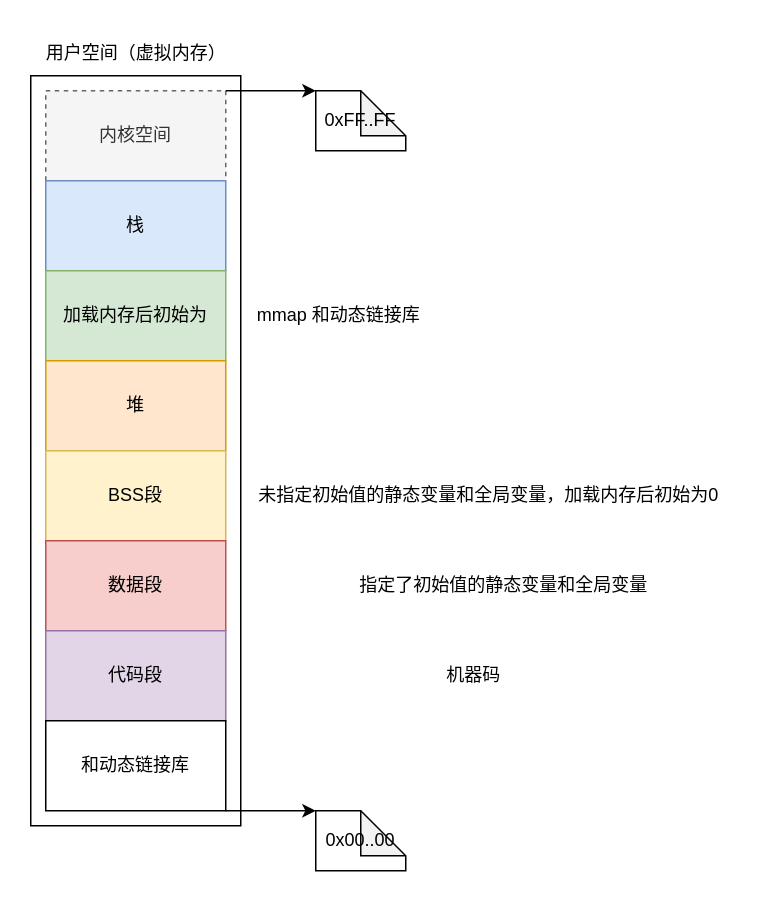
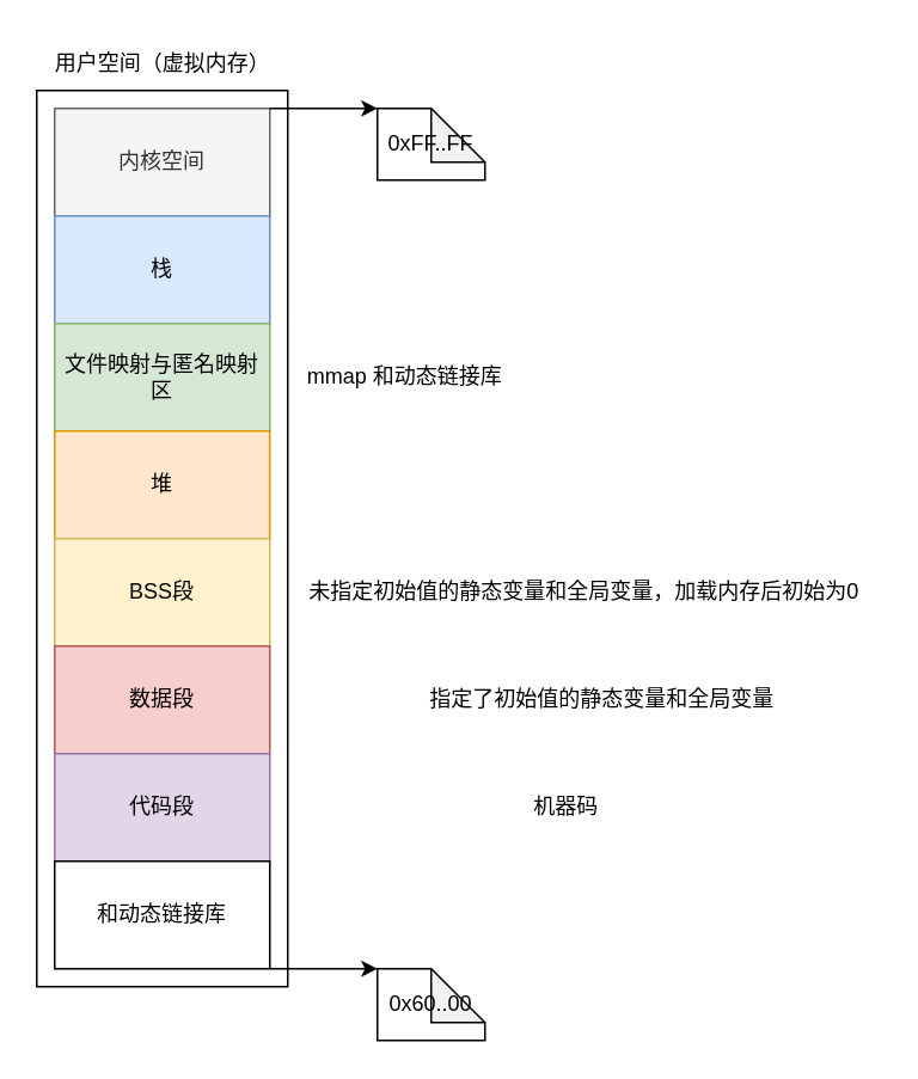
- <mxCell id="3" value="内核空间" style="rounded=0;whiteSpace=wrap;html=1;fillColor=#f5f5f5;fontColor=#333333;strokeColor=#666666;dashed=1;" vertex="1" parent="1"><mxGeometry x="30" y="60" width="120" height="60" as="geometry" /></mxCell>
+ <mxCell id="3" value="内核空间" style="rounded=0;whiteSpace=wrap;html=1;fillColor=#f5f5f5;fontColor=#333333;strokeColor=#666666;" vertex="1" parent="1"><mxGeometry x="30" y="60" width="120" height="60" as="geometry" /></mxCell>
- <mxCell id="5" value="加载内存后初始为" style="rounded=0;whiteSpace=wrap;html=1;fillColor=#d5e8d4;strokeColor=#82b366;" vertex="1" parent="1"><mxGeometry x="30" y="180" width="120" height="60" as="geometry" /></mxCell>
+ <mxCell id="5" value="文件映射与匿名映射区" style="rounded=0;whiteSpace=wrap;html=1;fillColor=#d5e8d4;strokeColor=#82b366;" vertex="1" parent="1"><mxGeometry x="30" y="180" width="120" height="60" as="geometry" /></mxCell>
- <mxCell id="19" value="0x00..00" style="shape=note;whiteSpace=wrap;html=1;backgroundOutline=1;darkOpacity=0.05;" vertex="1" parent="1"><mxGeometry x="210" y="540" width="60" height="40" as="geometry" /></mxCell>
+ <mxCell id="19" value="0x60..00" style="shape=note;whiteSpace=wrap;html=1;backgroundOutline=1;darkOpacity=0.05;" vertex="1" parent="1"><mxGeometry x="210" y="540" width="60" height="40" as="geometry" /></mxCell>
